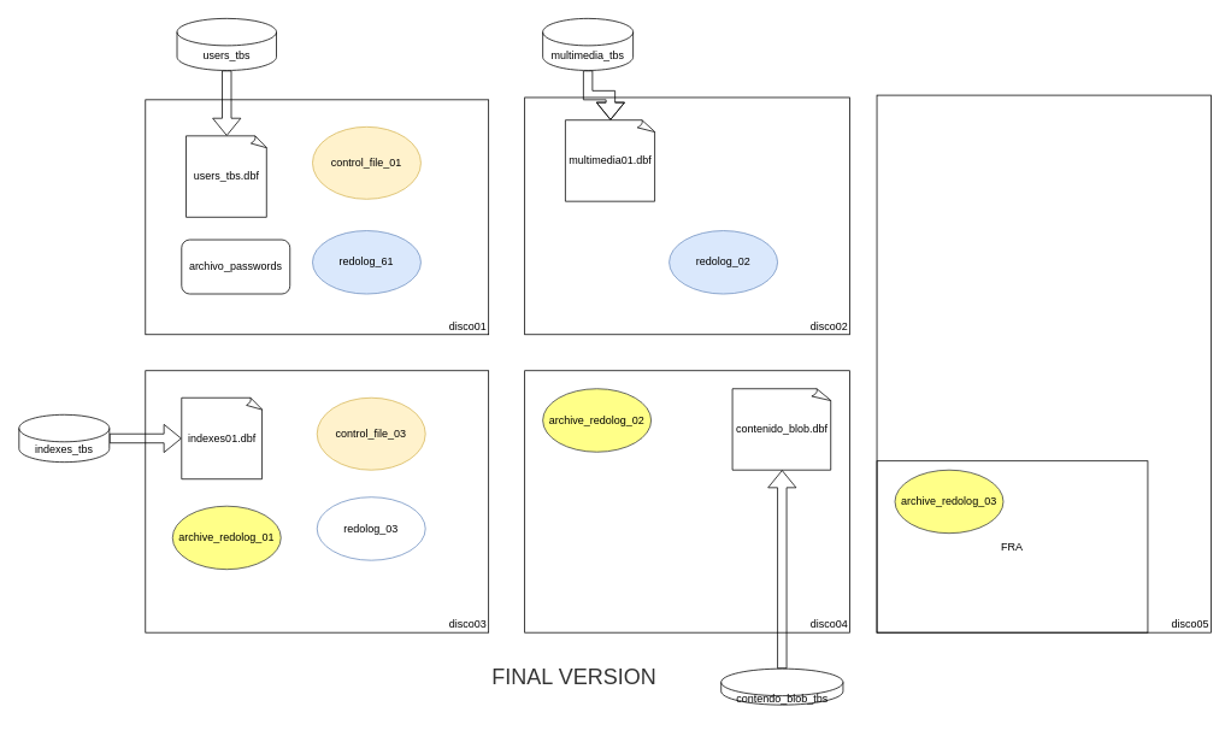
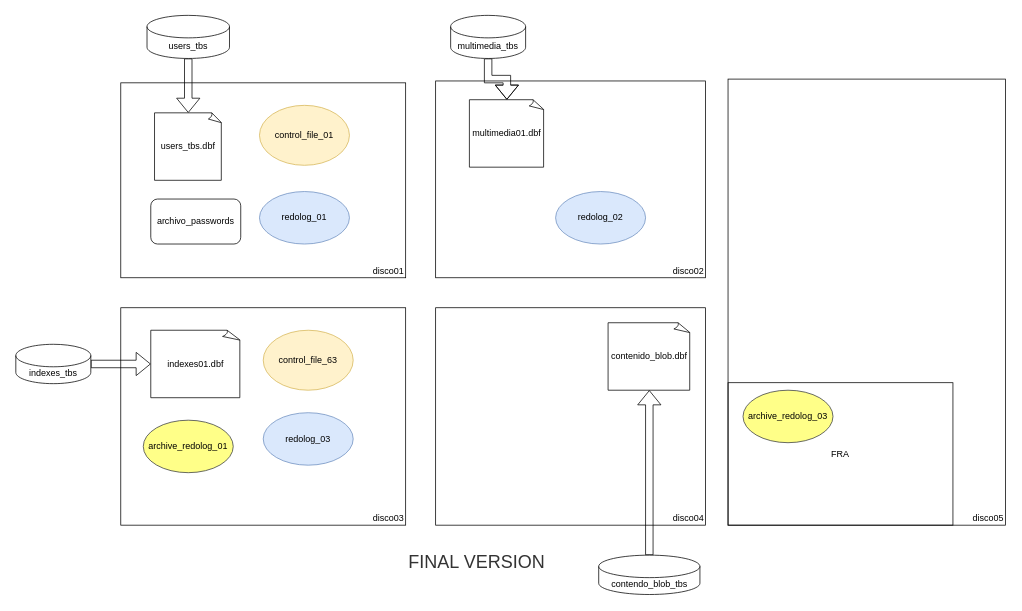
- <mxCell id="19" value="redolog_61" style="ellipse;whiteSpace=wrap;html=1;fillColor=#dae8fc;align=center;strokeColor=#6c8ebf;" parent="1" vertex="1"><mxGeometry x="345" y="255" width="120" height="70" as="geometry" /></mxCell>
+ <mxCell id="19" value="redolog_01" style="ellipse;whiteSpace=wrap;html=1;fillColor=#dae8fc;align=center;strokeColor=#6c8ebf;" parent="1" vertex="1"><mxGeometry x="345" y="255" width="120" height="70" as="geometry" /></mxCell>
- <mxCell id="23" value="archive_redolog_02" style="ellipse;whiteSpace=wrap;html=1;fillColor=#ffff88;align=center;strokeColor=#36393d;" parent="1" vertex="1"><mxGeometry x="600" y="430" width="120" height="70" as="geometry" /></mxCell>
- <mxCell id="18" value="control_file_03" style="ellipse;whiteSpace=wrap;html=1;fillColor=#fff2cc;align=center;strokeColor=#d6b656;" parent="1" vertex="1"><mxGeometry x="350" y="440" width="120" height="80" as="geometry" /></mxCell>
+ <mxCell id="18" value="control_file_63" style="ellipse;whiteSpace=wrap;html=1;fillColor=#fff2cc;align=center;strokeColor=#d6b656;" parent="1" vertex="1"><mxGeometry x="350" y="440" width="120" height="80" as="geometry" /></mxCell>
- <mxCell id="15" value="indexes01.dbf" style="whiteSpace=wrap;html=1;shape=mxgraph.basic.document" parent="1" vertex="1"><mxGeometry x="200" y="440" width="90" height="90" as="geometry" /></mxCell>
+ <mxCell id="15" value="indexes01.dbf" style="whiteSpace=wrap;html=1;shape=mxgraph.basic.document" parent="1" vertex="1"><mxGeometry x="200" y="440" width="120" height="90" as="geometry" /></mxCell>
- <mxCell id="21" value="redolog_03" style="ellipse;whiteSpace=wrap;html=1;fillColor=#ffffff;align=center;strokeColor=#6c8ebf;" parent="1" vertex="1"><mxGeometry x="350" y="550" width="120" height="70" as="geometry" /></mxCell>
+ <mxCell id="21" value="redolog_03" style="ellipse;whiteSpace=wrap;html=1;fillColor=#dae8fc;align=center;strokeColor=#6c8ebf;" parent="1" vertex="1"><mxGeometry x="350" y="550" width="120" height="70" as="geometry" /></mxCell>
- <mxCell id="29" value="contendo_blob_tbs" style="shape=cylinder3;whiteSpace=wrap;html=1;boundedLbl=1;backgroundOutline=1;size=15;" vertex="1" parent="1"><mxGeometry x="797.5" y="740" width="135" height="40" as="geometry" /></mxCell>
+ <mxCell id="29" value="contendo_blob_tbs" style="shape=cylinder3;whiteSpace=wrap;html=1;boundedLbl=1;backgroundOutline=1;size=15;" vertex="1" parent="1"><mxGeometry x="797.5" y="740" width="135" height="52.5" as="geometry" /></mxCell>
